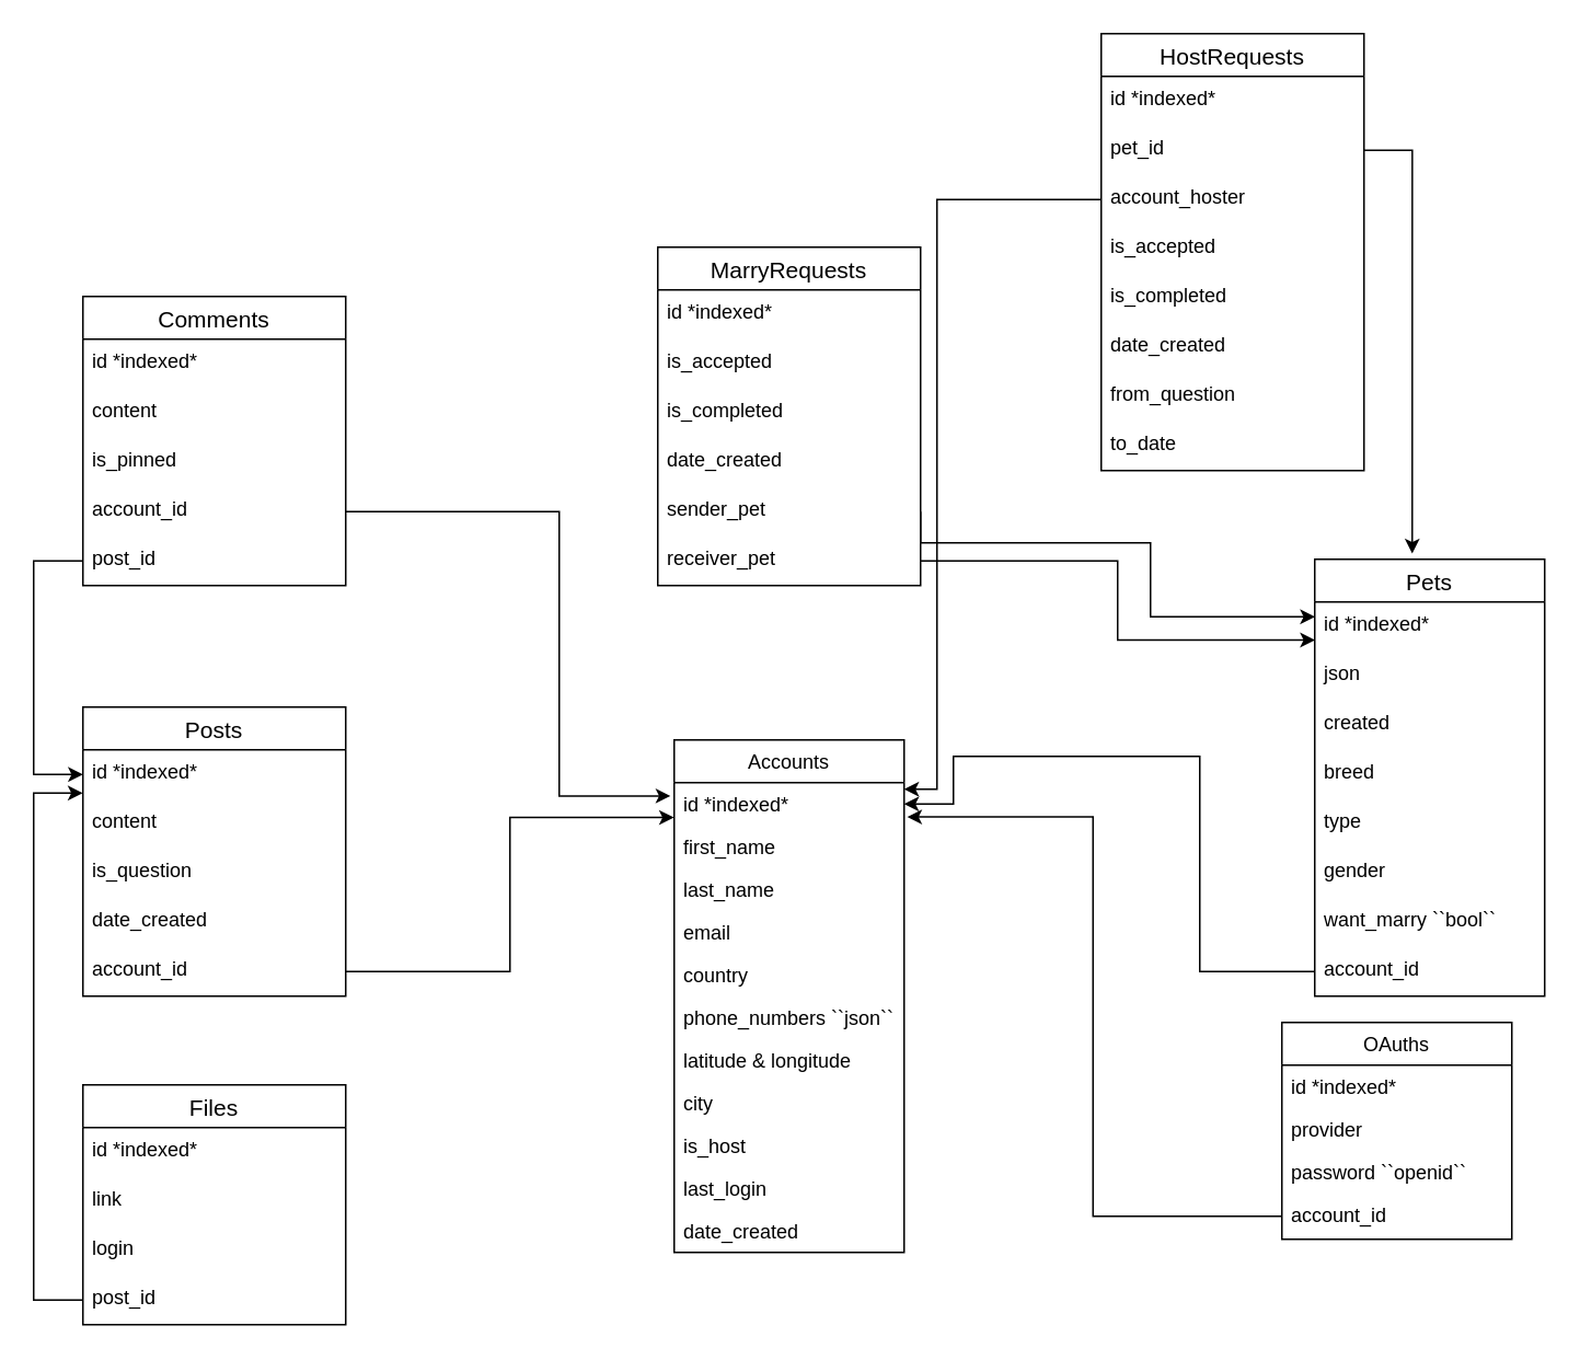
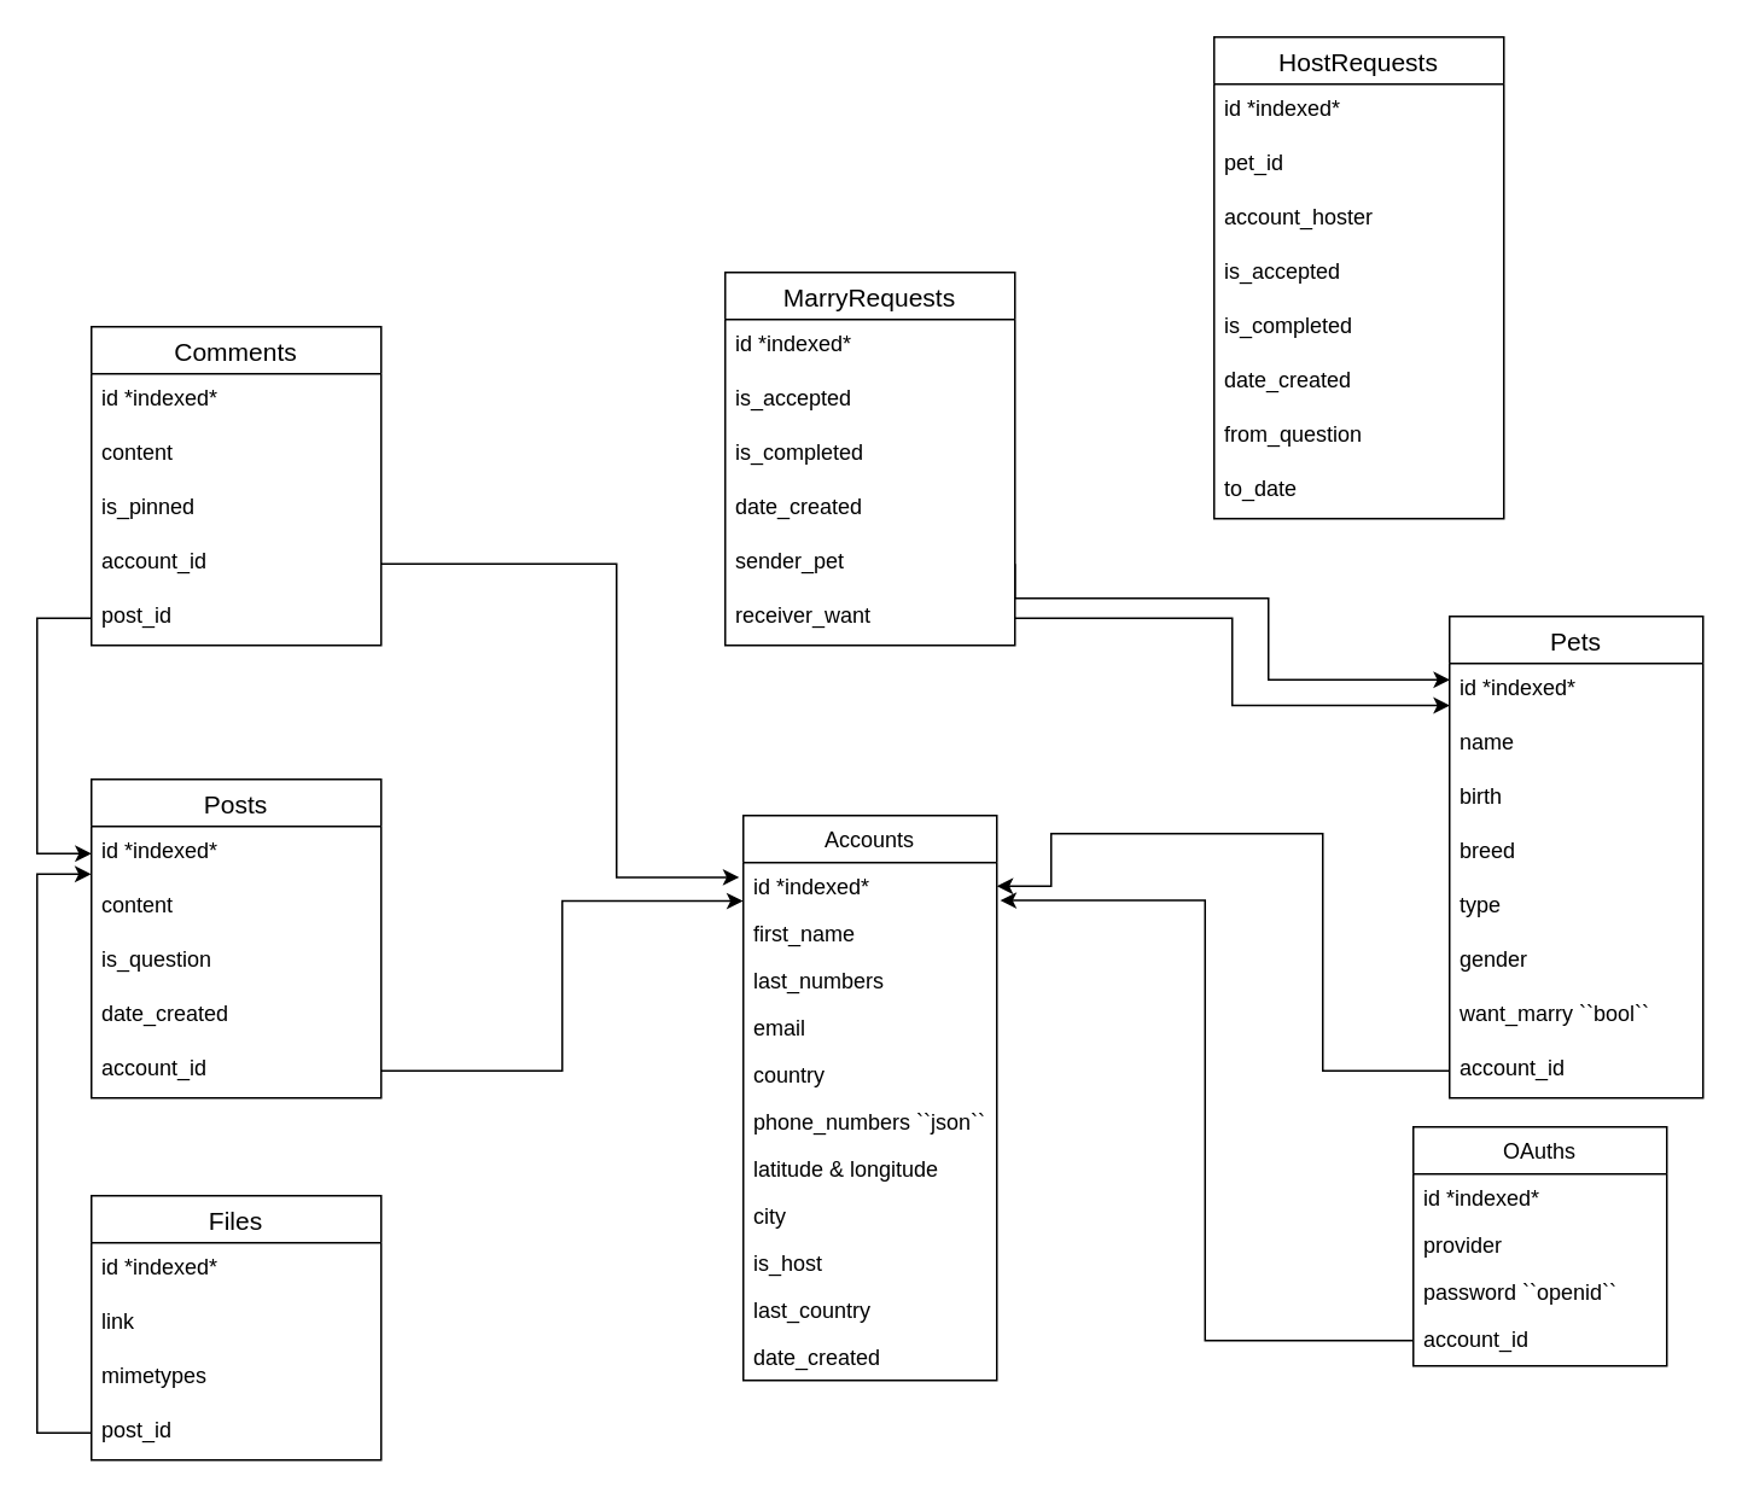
- <mxCell id="69" style="edgeStyle=orthogonalEdgeStyle;rounded=0;orthogonalLoop=1;jettySize=auto;html=1;exitX=1;exitY=0.5;exitDx=0;exitDy=0;entryX=0.424;entryY=-0.013;entryDx=0;entryDy=0;entryPerimeter=0;" parent="1" source="62" target="19" edge="1"><mxGeometry relative="1" as="geometry" /></mxCell>
- <mxCell id="70" style="edgeStyle=orthogonalEdgeStyle;rounded=0;orthogonalLoop=1;jettySize=auto;html=1;exitX=0;exitY=0.5;exitDx=0;exitDy=0;" parent="1" source="63" target="2" edge="1"><mxGeometry relative="1" as="geometry"><Array as="points"><mxPoint x="570" y="121" /><mxPoint x="570" y="480" /></Array></mxGeometry></mxCell>
- <mxCell id="57" value="receiver_pet" style="text;strokeColor=none;fillColor=none;spacingLeft=4;spacingRight=4;overflow=hidden;rotatable=0;points=[[0,0.5],[1,0.5]];portConstraint=eastwest;fontSize=12;" parent="51" vertex="1"><mxGeometry y="176" width="160" height="30" as="geometry" /></mxCell>
+ <mxCell id="57" value="receiver_want" style="text;strokeColor=none;fillColor=none;spacingLeft=4;spacingRight=4;overflow=hidden;rotatable=0;points=[[0,0.5],[1,0.5]];portConstraint=eastwest;fontSize=12;" parent="51" vertex="1"><mxGeometry y="176" width="160" height="30" as="geometry" /></mxCell>
- <mxCell id="21" value="json" style="text;strokeColor=none;fillColor=none;spacingLeft=4;spacingRight=4;overflow=hidden;rotatable=0;points=[[0,0.5],[1,0.5]];portConstraint=eastwest;fontSize=12;" parent="19" vertex="1"><mxGeometry y="56" width="140" height="30" as="geometry" /></mxCell>
+ <mxCell id="21" value="name" style="text;strokeColor=none;fillColor=none;spacingLeft=4;spacingRight=4;overflow=hidden;rotatable=0;points=[[0,0.5],[1,0.5]];portConstraint=eastwest;fontSize=12;" parent="19" vertex="1"><mxGeometry y="56" width="140" height="30" as="geometry" /></mxCell>
- <mxCell id="22" value="created" style="text;strokeColor=none;fillColor=none;spacingLeft=4;spacingRight=4;overflow=hidden;rotatable=0;points=[[0,0.5],[1,0.5]];portConstraint=eastwest;fontSize=12;" parent="19" vertex="1"><mxGeometry y="86" width="140" height="30" as="geometry" /></mxCell>
+ <mxCell id="22" value="birth" style="text;strokeColor=none;fillColor=none;spacingLeft=4;spacingRight=4;overflow=hidden;rotatable=0;points=[[0,0.5],[1,0.5]];portConstraint=eastwest;fontSize=12;" parent="19" vertex="1"><mxGeometry y="86" width="140" height="30" as="geometry" /></mxCell>
- <mxCell id="5" value="last_name" style="text;strokeColor=none;fillColor=none;align=left;verticalAlign=top;spacingLeft=4;spacingRight=4;overflow=hidden;rotatable=0;points=[[0,0.5],[1,0.5]];portConstraint=eastwest;" parent="2" vertex="1"><mxGeometry y="78" width="140" height="26" as="geometry" /></mxCell>
+ <mxCell id="5" value="last_numbers" style="text;strokeColor=none;fillColor=none;align=left;verticalAlign=top;spacingLeft=4;spacingRight=4;overflow=hidden;rotatable=0;points=[[0,0.5],[1,0.5]];portConstraint=eastwest;" parent="2" vertex="1"><mxGeometry y="78" width="140" height="26" as="geometry" /></mxCell>
- <mxCell id="12" value="last_login" style="text;strokeColor=none;fillColor=none;align=left;verticalAlign=top;spacingLeft=4;spacingRight=4;overflow=hidden;rotatable=0;points=[[0,0.5],[1,0.5]];portConstraint=eastwest;" parent="2" vertex="1"><mxGeometry y="260" width="140" height="26" as="geometry" /></mxCell>
+ <mxCell id="12" value="last_country" style="text;strokeColor=none;fillColor=none;align=left;verticalAlign=top;spacingLeft=4;spacingRight=4;overflow=hidden;rotatable=0;points=[[0,0.5],[1,0.5]];portConstraint=eastwest;" parent="2" vertex="1"><mxGeometry y="260" width="140" height="26" as="geometry" /></mxCell>
- <mxCell id="37" value="login" style="text;strokeColor=none;fillColor=none;spacingLeft=4;spacingRight=4;overflow=hidden;rotatable=0;points=[[0,0.5],[1,0.5]];portConstraint=eastwest;fontSize=12;" parent="34" vertex="1"><mxGeometry y="86" width="160" height="30" as="geometry" /></mxCell>
+ <mxCell id="37" value="mimetypes" style="text;strokeColor=none;fillColor=none;spacingLeft=4;spacingRight=4;overflow=hidden;rotatable=0;points=[[0,0.5],[1,0.5]];portConstraint=eastwest;fontSize=12;" parent="34" vertex="1"><mxGeometry y="86" width="160" height="30" as="geometry" /></mxCell>
